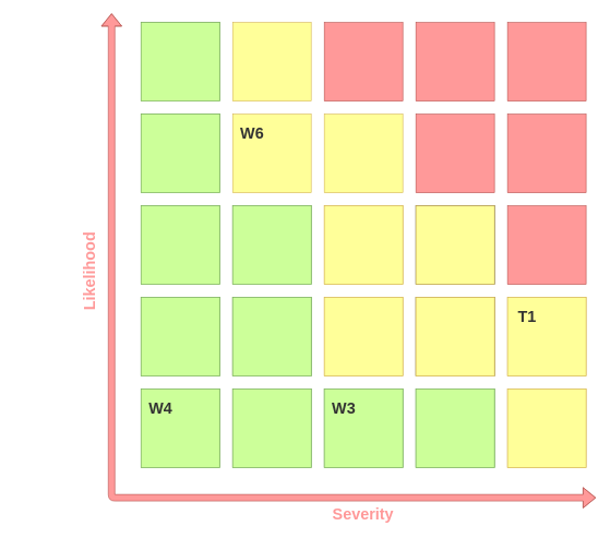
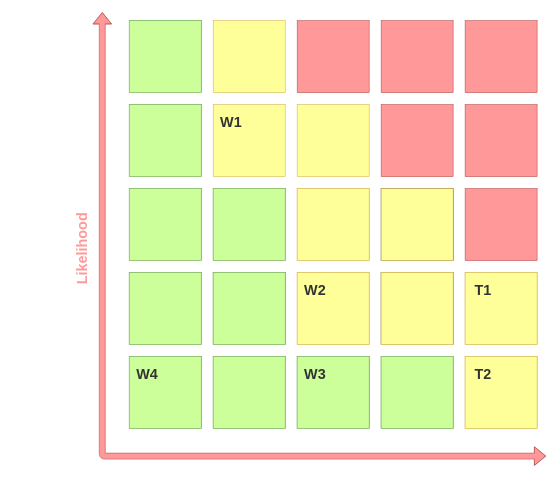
- <mxCell id="59" value="&lt;b&gt;&lt;font color=&quot;#333333&quot;&gt;W6&lt;/font&gt;&lt;/b&gt;" style="text;strokeColor=none;align=center;fillColor=none;html=1;verticalAlign=middle;whiteSpace=wrap;rounded=0;fontSize=24;fontColor=#FF9999;" vertex="1" parent="1"><mxGeometry x="355" y="174" width="60" height="60" as="geometry" /></mxCell>
+ <mxCell id="59" value="&lt;b&gt;&lt;font color=&quot;#333333&quot;&gt;W1&lt;/font&gt;&lt;/b&gt;" style="text;strokeColor=none;align=center;fillColor=none;html=1;verticalAlign=middle;whiteSpace=wrap;rounded=0;fontSize=24;fontColor=#FF9999;" vertex="1" parent="1"><mxGeometry x="355" y="174" width="60" height="60" as="geometry" /></mxCell>
+ <mxCell id="60" value="&lt;b&gt;&lt;font color=&quot;#333333&quot;&gt;W2&lt;/font&gt;&lt;/b&gt;" style="text;strokeColor=none;align=center;fillColor=none;html=1;verticalAlign=middle;whiteSpace=wrap;rounded=0;fontSize=24;fontColor=#FF9999;" vertex="1" parent="1"><mxGeometry x="495" y="454" width="60" height="60" as="geometry" /></mxCell>
+ <mxCell id="63" value="&lt;b&gt;&lt;font color=&quot;#333333&quot;&gt;T2&lt;/font&gt;&lt;/b&gt;" style="text;strokeColor=none;align=center;fillColor=none;html=1;verticalAlign=middle;whiteSpace=wrap;rounded=0;fontSize=24;fontColor=#FF9999;" vertex="1" parent="1"><mxGeometry x="775" y="594" width="60" height="60" as="geometry" /></mxCell>
- <mxCell id="28" value="&lt;b&gt;&lt;font style=&quot;font-size: 24px;&quot; color=&quot;#ff9999&quot;&gt;Severity&lt;/font&gt;&lt;/b&gt;" style="text;strokeColor=none;align=center;fillColor=none;html=1;verticalAlign=middle;whiteSpace=wrap;rounded=0;" vertex="1" parent="1"><mxGeometry x="437" y="770" width="235" height="30" as="geometry" /></mxCell>
